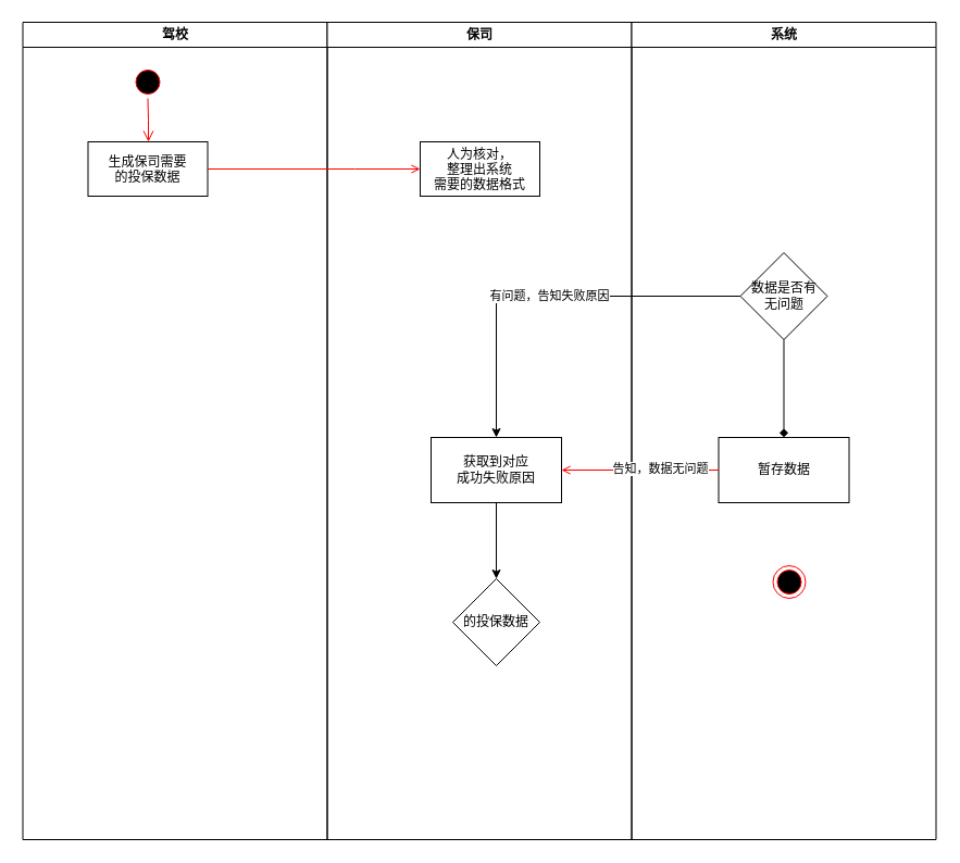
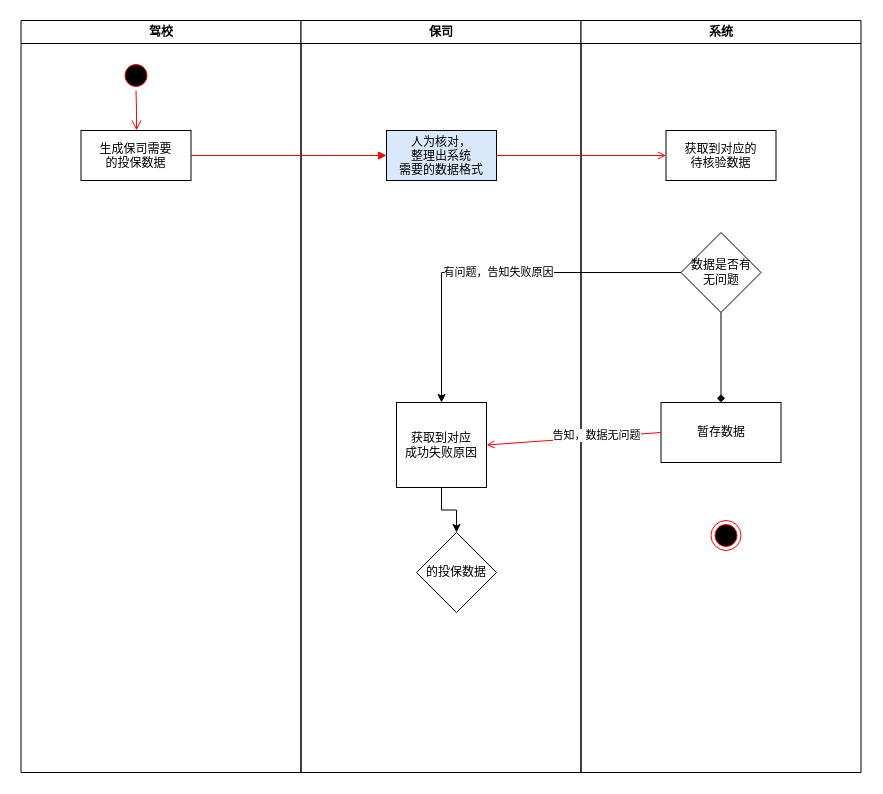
- <mxCell id="13" value="" style="endArrow=open;strokeColor=#FF0000;endFill=1;rounded=0;entryX=0;entryY=0.5;entryDx=0;entryDy=0;" parent="1" source="5" target="7" edge="1"><mxGeometry relative="1" as="geometry"><mxPoint x="135.5" y="240" as="targetPoint" /><Array as="points"><mxPoint x="326" y="155" /></Array></mxGeometry></mxCell>
+ <mxCell id="13" value="" style="endArrow=block;strokeColor=#FF0000;endFill=1;rounded=0;entryX=0;entryY=0.5;entryDx=0;entryDy=0;" parent="1" source="5" target="7" edge="1"><mxGeometry relative="1" as="geometry"><mxPoint x="135.5" y="240" as="targetPoint" /><Array as="points"><mxPoint x="326" y="155" /></Array></mxGeometry></mxCell>
- <mxCell id="7" value="人为核对，&#10;整理出系统&#10;需要的数据格式" style="" parent="6" vertex="1"><mxGeometry x="85.5" y="110" width="110" height="50" as="geometry" /></mxCell>
+ <mxCell id="7" value="人为核对，&#10;整理出系统&#10;需要的数据格式" style="fillColor=#dae8fc;" parent="6" vertex="1"><mxGeometry x="85.5" y="110" width="110" height="50" as="geometry" /></mxCell>
+ <mxCell id="14" value="" style="endArrow=open;strokeColor=#FF0000;endFill=1;rounded=0" parent="1" source="7" target="11" edge="1"><mxGeometry relative="1" as="geometry"><mxPoint x="375.5" y="240" as="targetPoint" /></mxGeometry></mxCell>
+ <mxCell id="11" value="获取到对应的&#10;待核验数据" style="" vertex="1" parent="9"><mxGeometry x="85" y="110" width="110" height="50" as="geometry" /></mxCell>
- <mxCell id="8" value="获取到对应&lt;br&gt;成功失败原因" style="whiteSpace=wrap;html=1;" vertex="1" parent="6"><mxGeometry x="95.5" y="382" width="120" height="60" as="geometry" /></mxCell>
+ <mxCell id="8" value="获取到对应&lt;br&gt;成功失败原因" style="whiteSpace=wrap;html=1;" vertex="1" parent="6"><mxGeometry x="95.5" y="382" width="90" height="85" as="geometry" /></mxCell>
